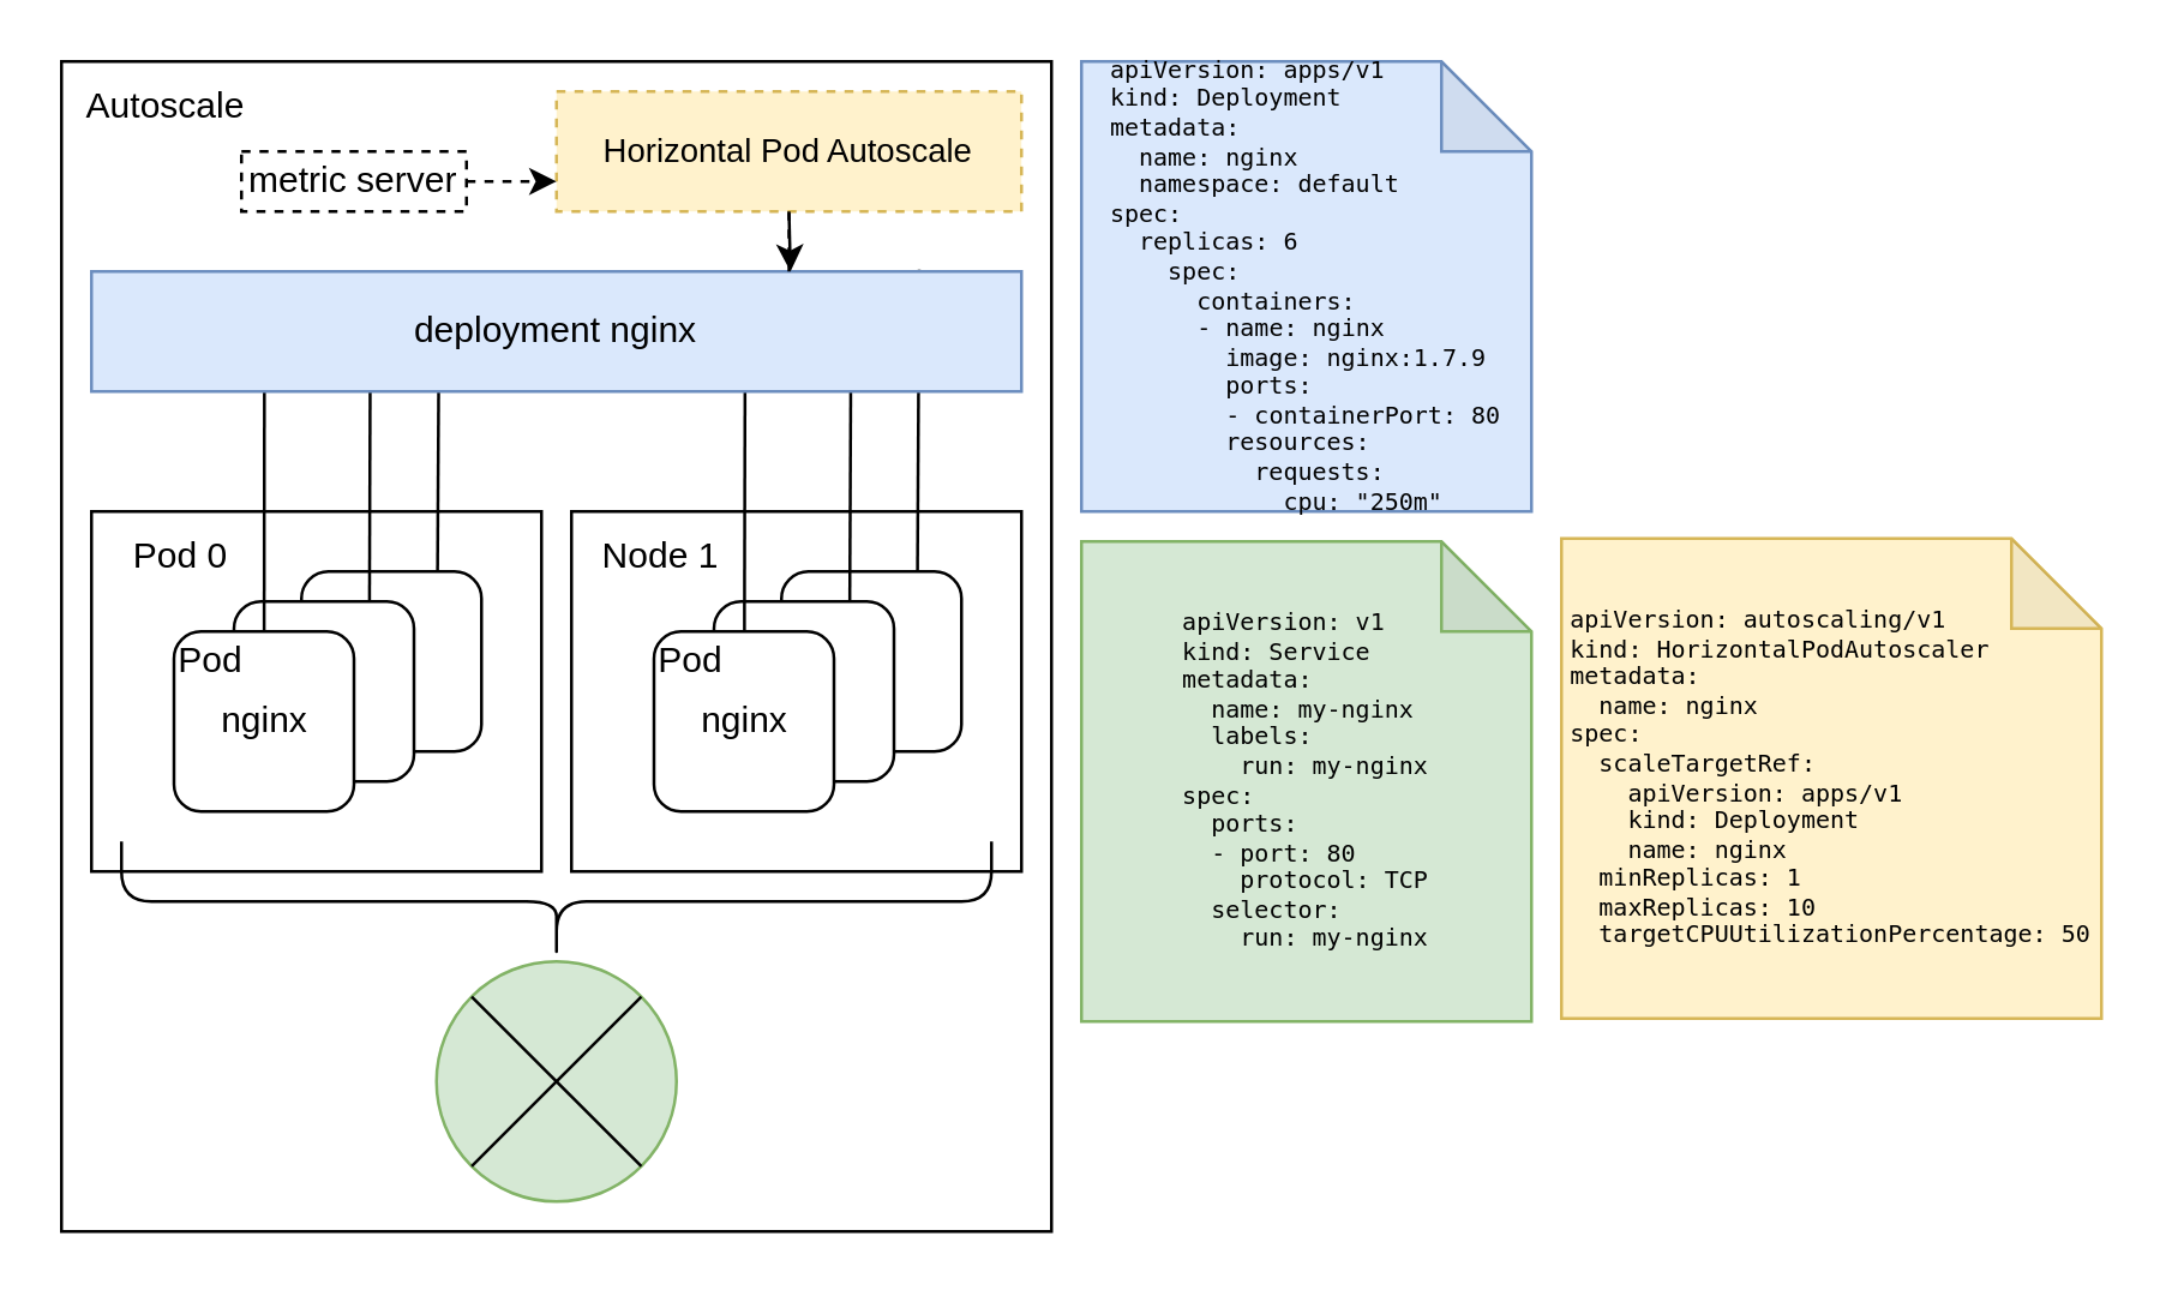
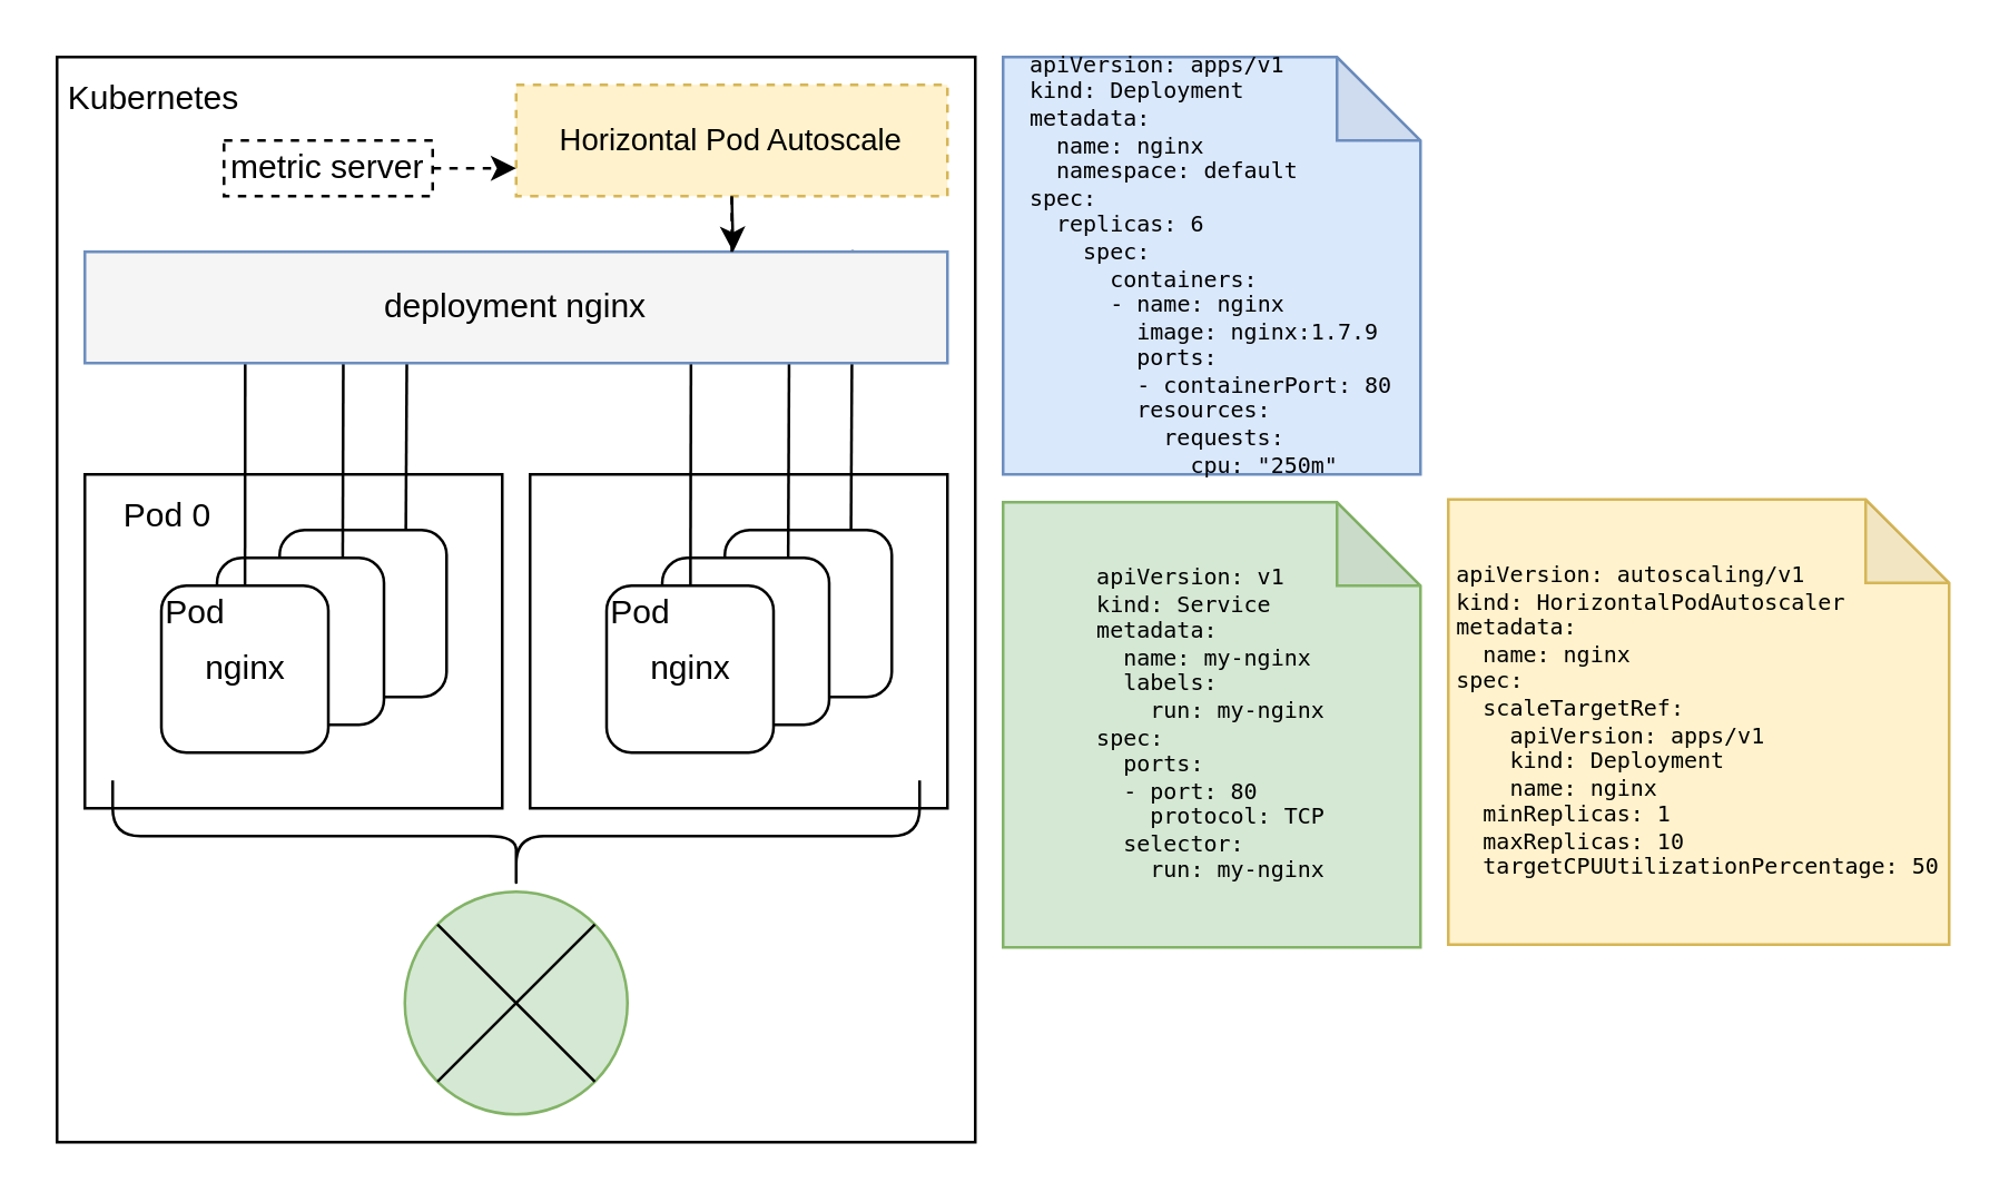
- <mxCell id="26" value="Autoscale" style="text;html=1;strokeColor=none;fillColor=none;align=center;verticalAlign=middle;whiteSpace=wrap;rounded=0;" vertex="1" parent="1"><mxGeometry x="20" y="20" width="70" height="30" as="geometry" /></mxCell>
+ <mxCell id="26" value="Kubernetes" style="text;html=1;strokeColor=none;fillColor=none;align=center;verticalAlign=middle;whiteSpace=wrap;rounded=0;" vertex="1" parent="1"><mxGeometry x="20" y="20" width="70" height="30" as="geometry" /></mxCell>
- <mxCell id="24" value="deployment nginx" style="rounded=0;whiteSpace=wrap;html=1;fillColor=#dae8fc;strokeColor=#6c8ebf;" vertex="1" parent="1"><mxGeometry x="30" y="90" width="310" height="40" as="geometry" /></mxCell>
+ <mxCell id="24" value="deployment nginx" style="rounded=0;whiteSpace=wrap;html=1;fillColor=#f5f5f5;strokeColor=#6c8ebf;" vertex="1" parent="1"><mxGeometry x="30" y="90" width="310" height="40" as="geometry" /></mxCell>
- <mxCell id="9" value="Node 1" style="text;html=1;strokeColor=none;fillColor=none;align=center;verticalAlign=middle;whiteSpace=wrap;rounded=0;" vertex="1" parent="1"><mxGeometry x="190" y="170" width="60" height="30" as="geometry" /></mxCell>
